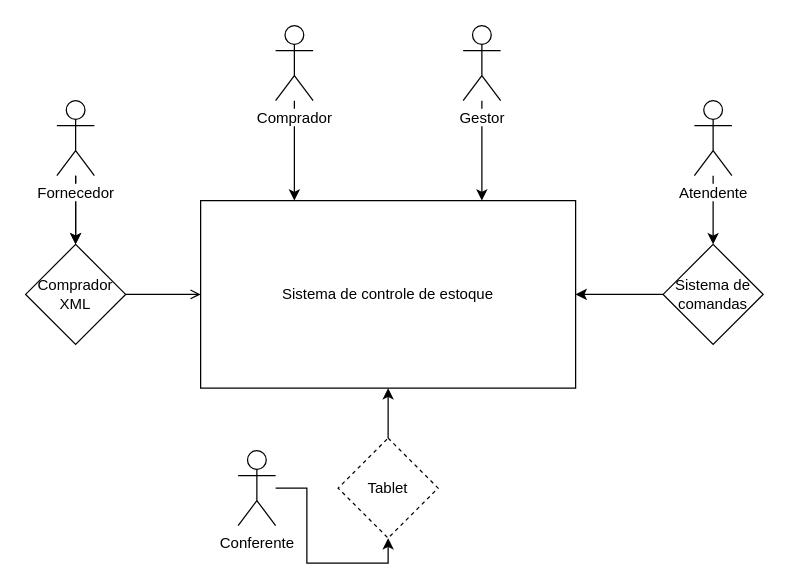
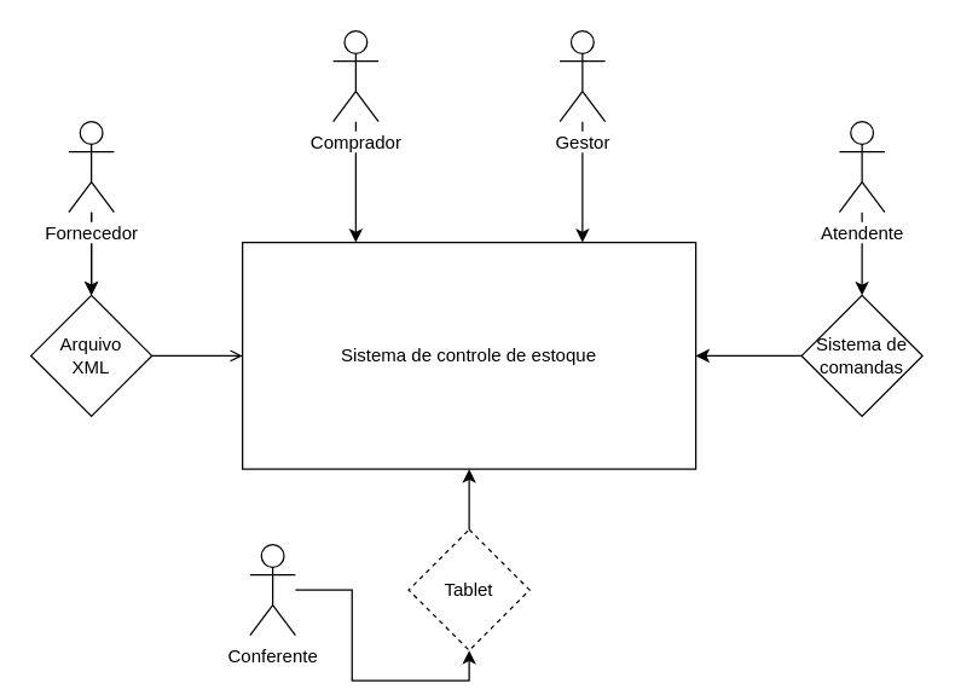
- <mxCell id="15" value="Comprador&lt;br&gt;XML" style="rhombus;whiteSpace=wrap;html=1;" vertex="1" parent="1"><mxGeometry x="20" y="195" width="80" height="80" as="geometry" /></mxCell>
+ <mxCell id="15" value="Arquivo&lt;br&gt;XML" style="rhombus;whiteSpace=wrap;html=1;" vertex="1" parent="1"><mxGeometry x="20" y="195" width="80" height="80" as="geometry" /></mxCell>
- <mxCell id="3" value="Conferente" style="shape=umlActor;verticalLabelPosition=bottom;labelBackgroundColor=#ffffff;verticalAlign=top;html=1;outlineConnect=0;" vertex="1" parent="1"><mxGeometry x="190" y="360" width="30" height="60" as="geometry" /></mxCell>
+ <mxCell id="3" value="Conferente" style="shape=umlActor;verticalLabelPosition=bottom;labelBackgroundColor=#ffffff;verticalAlign=top;html=1;outlineConnect=0;" vertex="1" parent="1"><mxGeometry x="165" y="360" width="30" height="60" as="geometry" /></mxCell>
